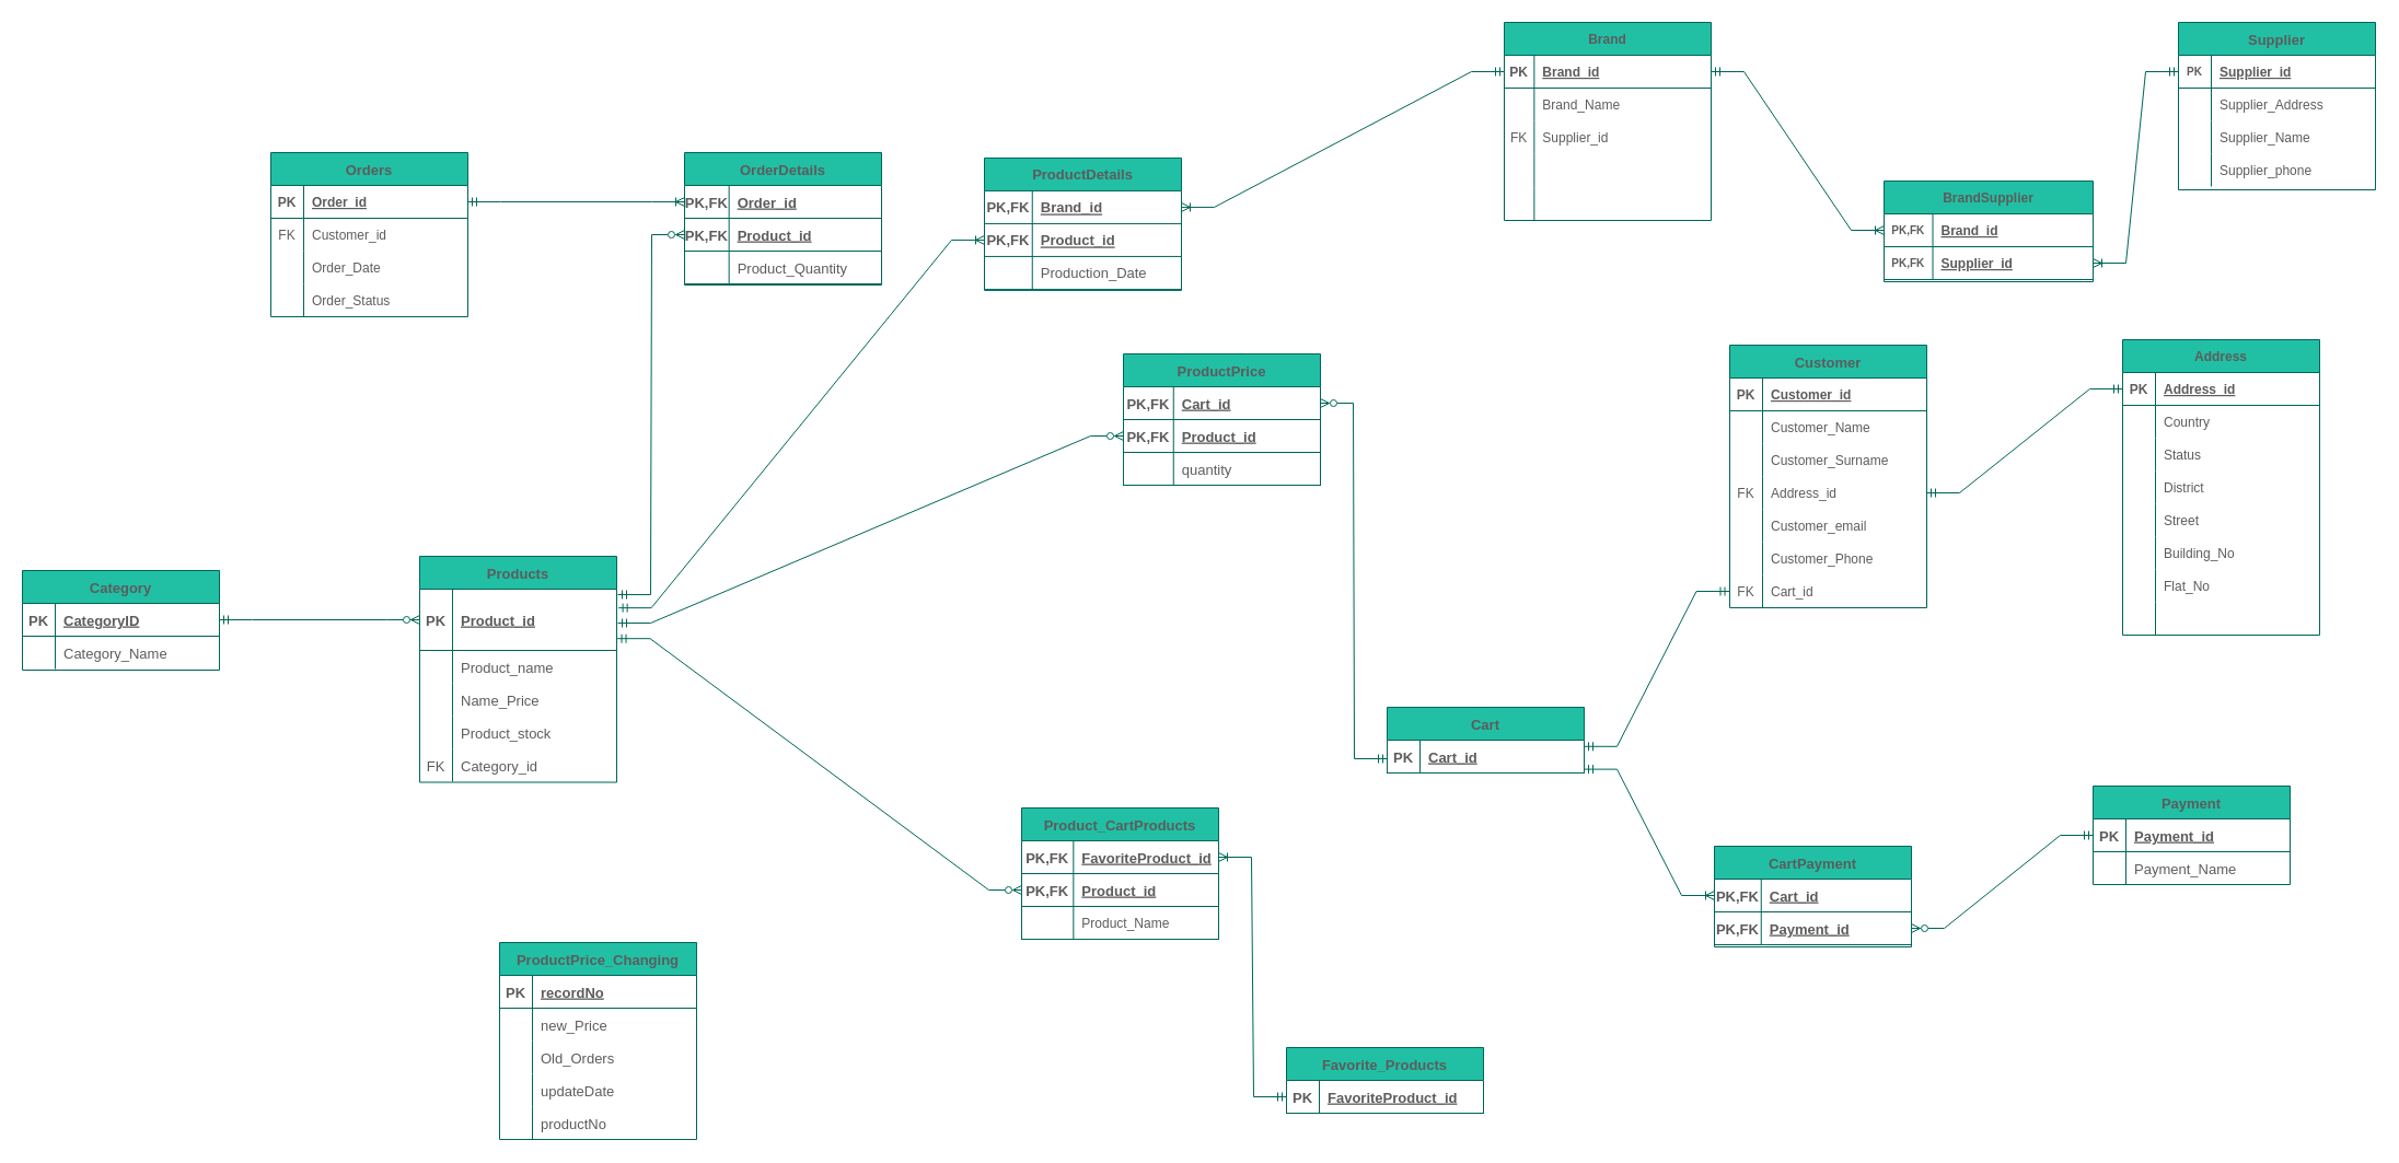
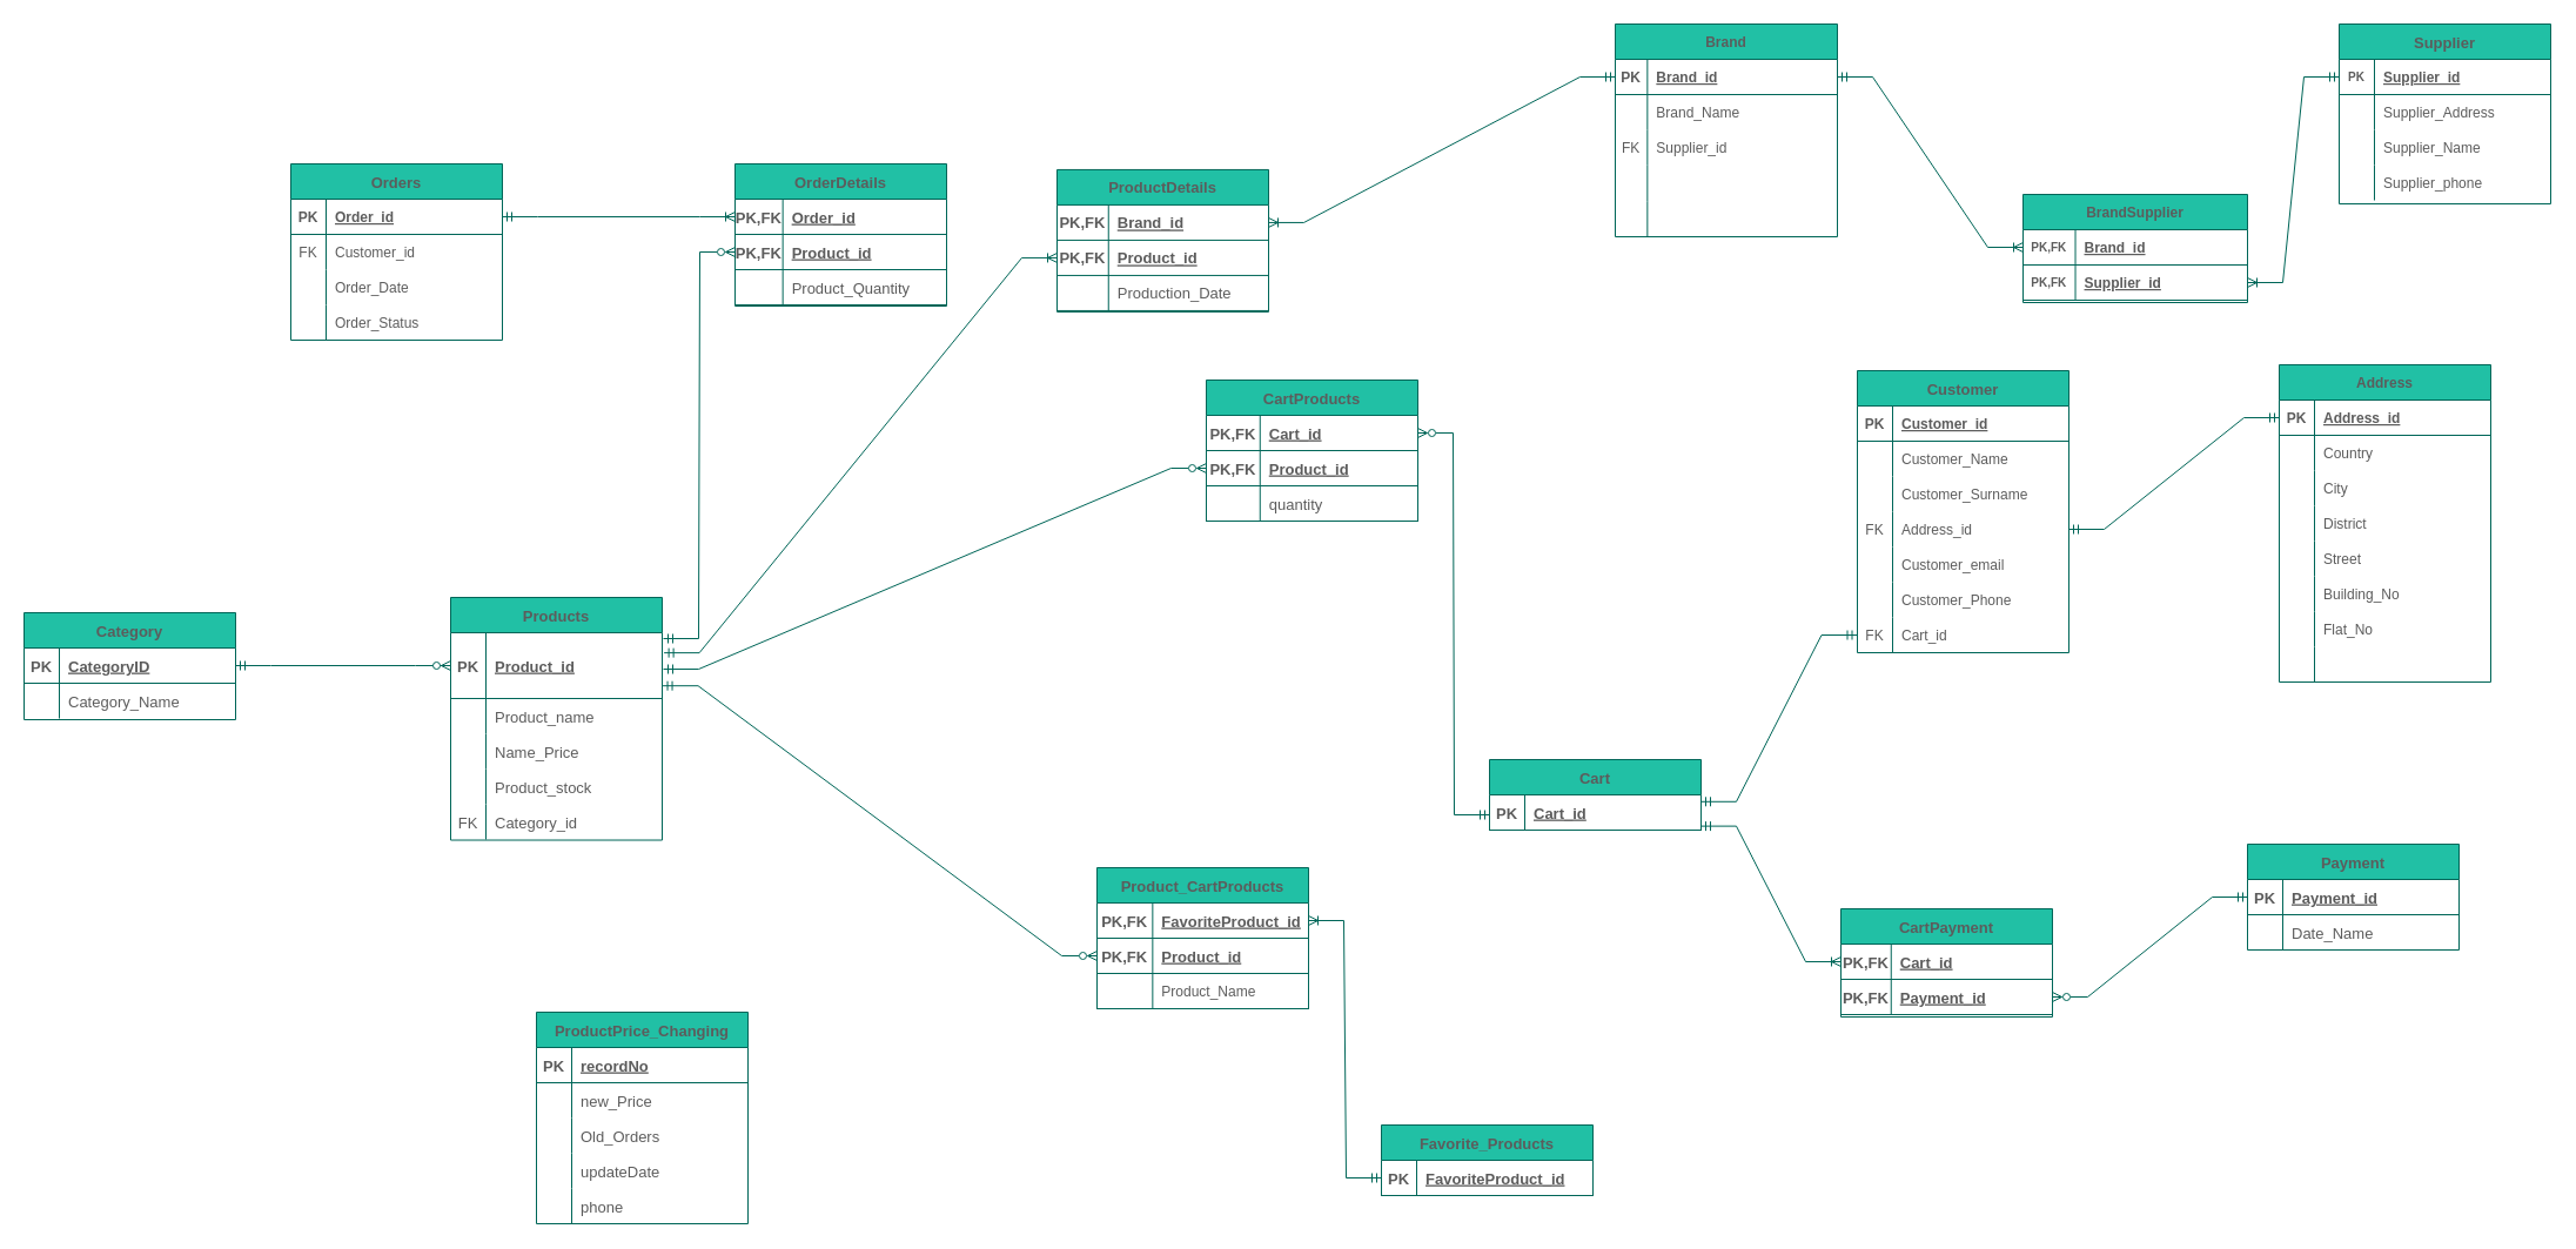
- <mxCell id="125" value="ProductPrice" style="shape=table;startSize=30;container=1;collapsible=1;childLayout=tableLayout;fixedRows=1;rowLines=0;fontStyle=1;align=center;resizeLast=1;fontSize=13;fillColor=#21C0A5;strokeColor=#006658;fontColor=#5C5C5C;" vertex="1" parent="1"><mxGeometry x="1026" y="323" width="180" height="120" as="geometry" /></mxCell>
+ <mxCell id="125" value="CartProducts" style="shape=table;startSize=30;container=1;collapsible=1;childLayout=tableLayout;fixedRows=1;rowLines=0;fontStyle=1;align=center;resizeLast=1;fontSize=13;fillColor=#21C0A5;strokeColor=#006658;fontColor=#5C5C5C;" vertex="1" parent="1"><mxGeometry x="1026" y="323" width="180" height="120" as="geometry" /></mxCell>
- <mxCell id="11" value="Status" style="shape=partialRectangle;connectable=0;fillColor=none;top=0;left=0;bottom=0;right=0;align=left;spacingLeft=6;overflow=hidden;strokeColor=#006658;fontColor=#5C5C5C;" vertex="1" parent="9"><mxGeometry x="30" width="150" height="30" as="geometry"><mxRectangle width="150" height="30" as="alternateBounds" /></mxGeometry></mxCell>
+ <mxCell id="11" value="City" style="shape=partialRectangle;connectable=0;fillColor=none;top=0;left=0;bottom=0;right=0;align=left;spacingLeft=6;overflow=hidden;strokeColor=#006658;fontColor=#5C5C5C;" vertex="1" parent="9"><mxGeometry x="30" width="150" height="30" as="geometry"><mxRectangle width="150" height="30" as="alternateBounds" /></mxGeometry></mxCell>
- <mxCell id="105" value="Payment_Name" style="shape=partialRectangle;connectable=0;fillColor=none;top=0;left=0;bottom=0;right=0;align=left;spacingLeft=6;overflow=hidden;fontSize=13;strokeColor=#006658;fontColor=#5C5C5C;" vertex="1" parent="103"><mxGeometry x="30" width="150" height="30" as="geometry"><mxRectangle width="150" height="30" as="alternateBounds" /></mxGeometry></mxCell>
+ <mxCell id="105" value="Date_Name" style="shape=partialRectangle;connectable=0;fillColor=none;top=0;left=0;bottom=0;right=0;align=left;spacingLeft=6;overflow=hidden;fontSize=13;strokeColor=#006658;fontColor=#5C5C5C;" vertex="1" parent="103"><mxGeometry x="30" width="150" height="30" as="geometry"><mxRectangle width="150" height="30" as="alternateBounds" /></mxGeometry></mxCell>
- <mxCell id="213" value="productNo" style="shape=partialRectangle;connectable=0;fillColor=none;top=0;left=0;bottom=0;right=0;align=left;spacingLeft=6;overflow=hidden;fontSize=13;strokeColor=#006658;fontColor=#5C5C5C;" vertex="1" parent="211"><mxGeometry x="30" width="150" height="30" as="geometry"><mxRectangle width="150" height="30" as="alternateBounds" /></mxGeometry></mxCell>
+ <mxCell id="213" value="phone" style="shape=partialRectangle;connectable=0;fillColor=none;top=0;left=0;bottom=0;right=0;align=left;spacingLeft=6;overflow=hidden;fontSize=13;strokeColor=#006658;fontColor=#5C5C5C;" vertex="1" parent="211"><mxGeometry x="30" width="150" height="30" as="geometry"><mxRectangle width="150" height="30" as="alternateBounds" /></mxGeometry></mxCell>
